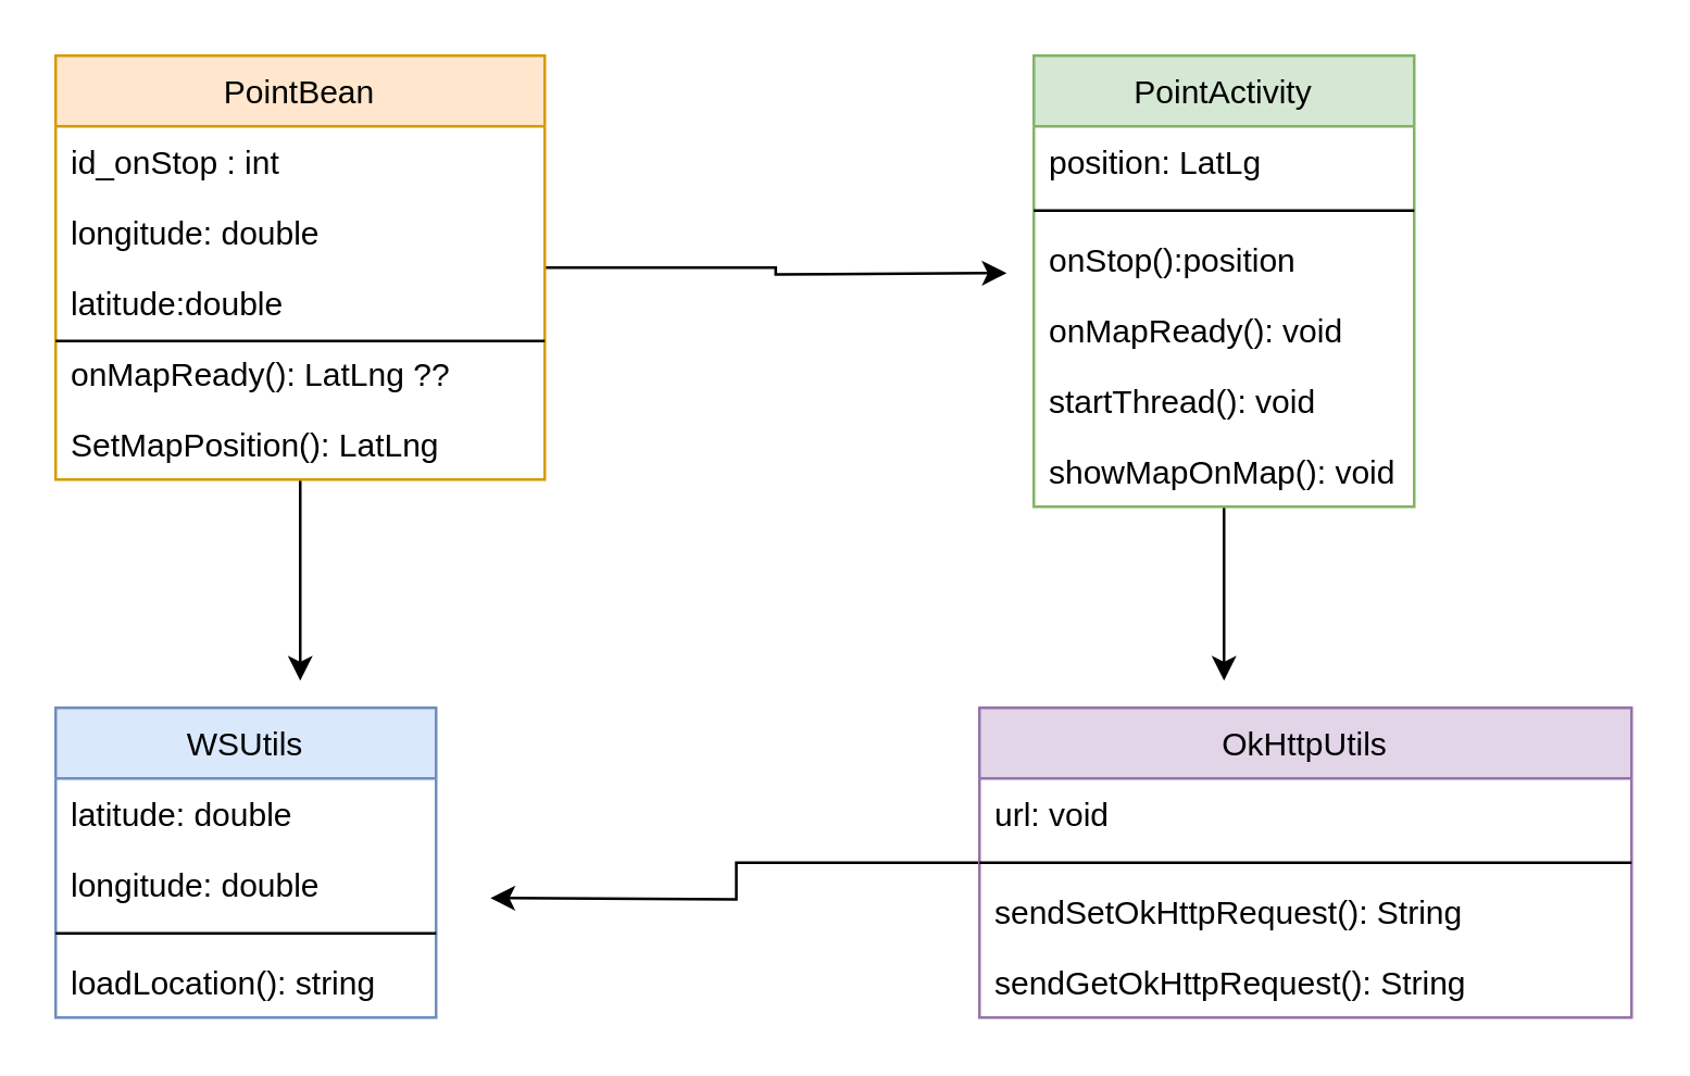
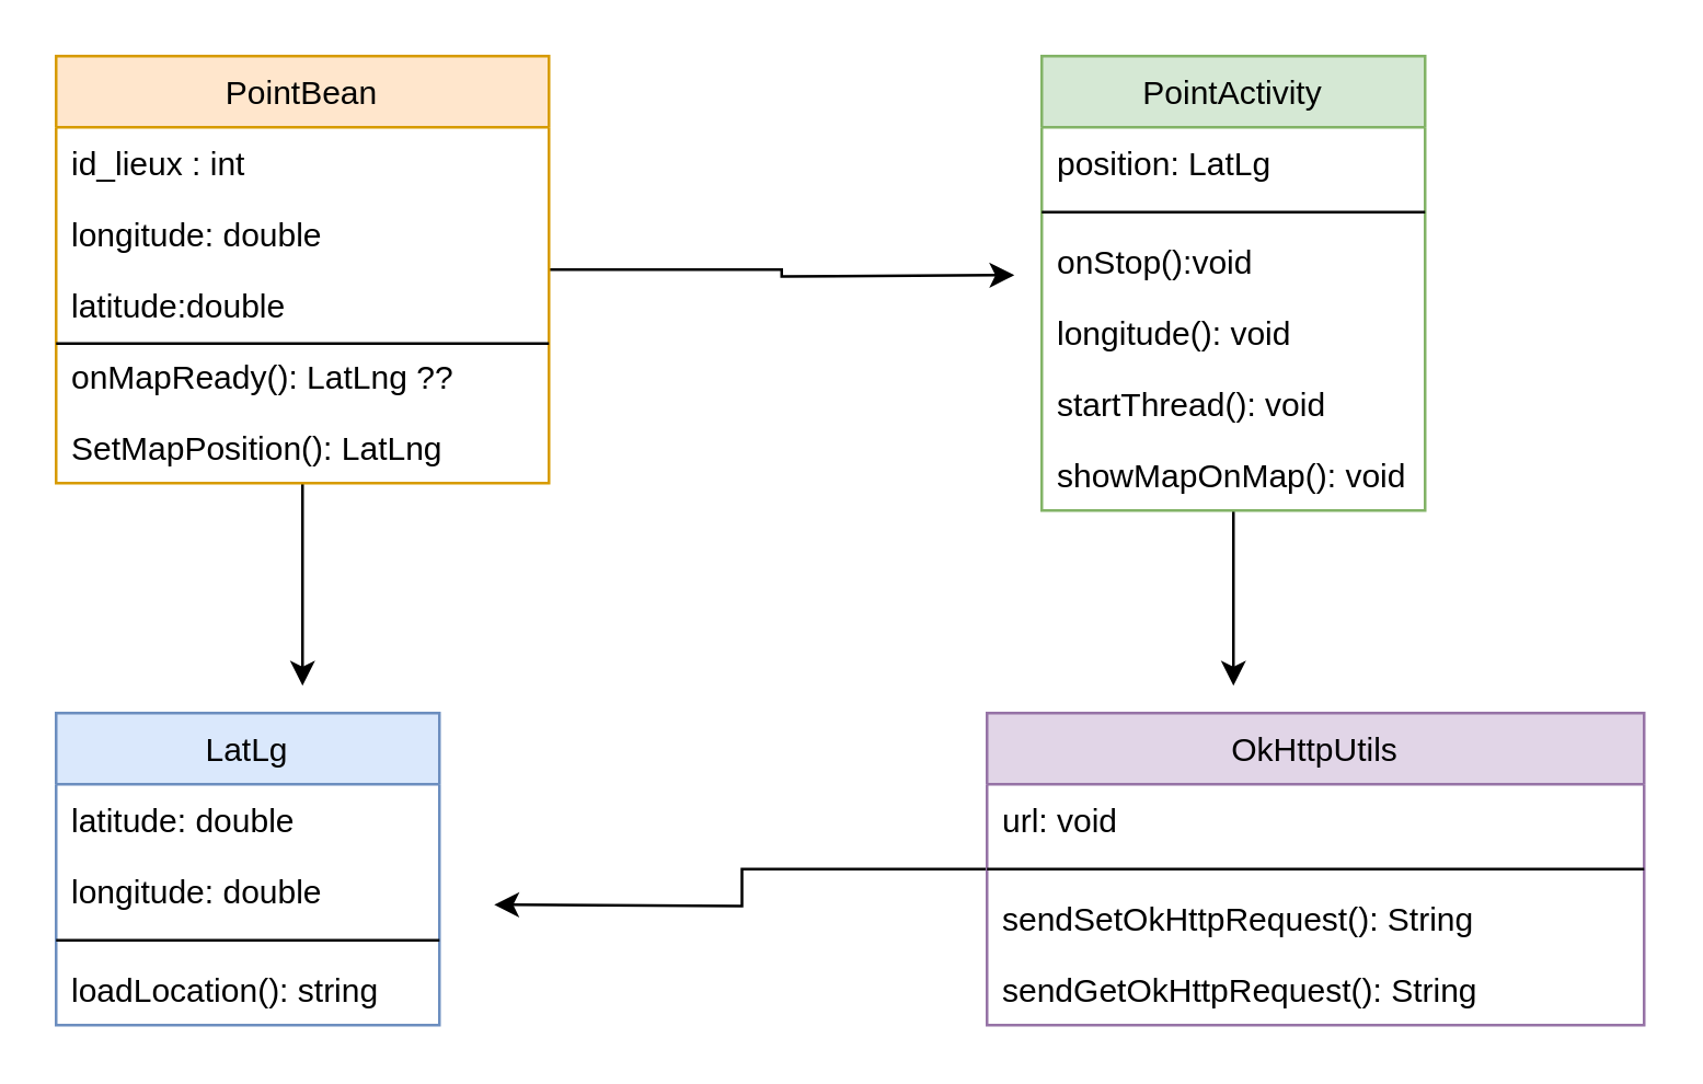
- <mxCell id="5" value="id_onStop : int" style="text;strokeColor=none;fillColor=none;align=left;verticalAlign=top;spacingLeft=4;spacingRight=4;overflow=hidden;rotatable=0;points=[[0,0.5],[1,0.5]];portConstraint=eastwest;" vertex="1" parent="4"><mxGeometry y="26" width="180" height="26" as="geometry" /></mxCell>
+ <mxCell id="5" value="id_lieux : int" style="text;strokeColor=none;fillColor=none;align=left;verticalAlign=top;spacingLeft=4;spacingRight=4;overflow=hidden;rotatable=0;points=[[0,0.5],[1,0.5]];portConstraint=eastwest;" vertex="1" parent="4"><mxGeometry y="26" width="180" height="26" as="geometry" /></mxCell>
- <mxCell id="14" value="onStop():position" style="text;strokeColor=none;fillColor=none;align=left;verticalAlign=top;spacingLeft=4;spacingRight=4;overflow=hidden;rotatable=0;points=[[0,0.5],[1,0.5]];portConstraint=eastwest;" vertex="1" parent="11"><mxGeometry y="62" width="140" height="26" as="geometry" /></mxCell>
+ <mxCell id="14" value="onStop():void" style="text;strokeColor=none;fillColor=none;align=left;verticalAlign=top;spacingLeft=4;spacingRight=4;overflow=hidden;rotatable=0;points=[[0,0.5],[1,0.5]];portConstraint=eastwest;" vertex="1" parent="11"><mxGeometry y="62" width="140" height="26" as="geometry" /></mxCell>
- <mxCell id="15" value="onMapReady(): void" style="text;strokeColor=none;fillColor=none;align=left;verticalAlign=top;spacingLeft=4;spacingRight=4;overflow=hidden;rotatable=0;points=[[0,0.5],[1,0.5]];portConstraint=eastwest;" vertex="1" parent="11"><mxGeometry y="88" width="140" height="26" as="geometry" /></mxCell>
+ <mxCell id="15" value="longitude(): void" style="text;strokeColor=none;fillColor=none;align=left;verticalAlign=top;spacingLeft=4;spacingRight=4;overflow=hidden;rotatable=0;points=[[0,0.5],[1,0.5]];portConstraint=eastwest;" vertex="1" parent="11"><mxGeometry y="88" width="140" height="26" as="geometry" /></mxCell>
- <mxCell id="19" value="WSUtils" style="swimlane;fontStyle=0;childLayout=stackLayout;horizontal=1;startSize=26;horizontalStack=0;resizeParent=1;resizeParentMax=0;resizeLast=0;collapsible=1;marginBottom=0;strokeColor=#6c8ebf;strokeWidth=1;fillColor=#dae8fc;" vertex="1" parent="1"><mxGeometry x="20" y="260" width="140" height="114" as="geometry" /></mxCell>
+ <mxCell id="19" value="LatLg" style="swimlane;fontStyle=0;childLayout=stackLayout;horizontal=1;startSize=26;horizontalStack=0;resizeParent=1;resizeParentMax=0;resizeLast=0;collapsible=1;marginBottom=0;strokeColor=#6c8ebf;strokeWidth=1;fillColor=#dae8fc;" vertex="1" parent="1"><mxGeometry x="20" y="260" width="140" height="114" as="geometry" /></mxCell>
